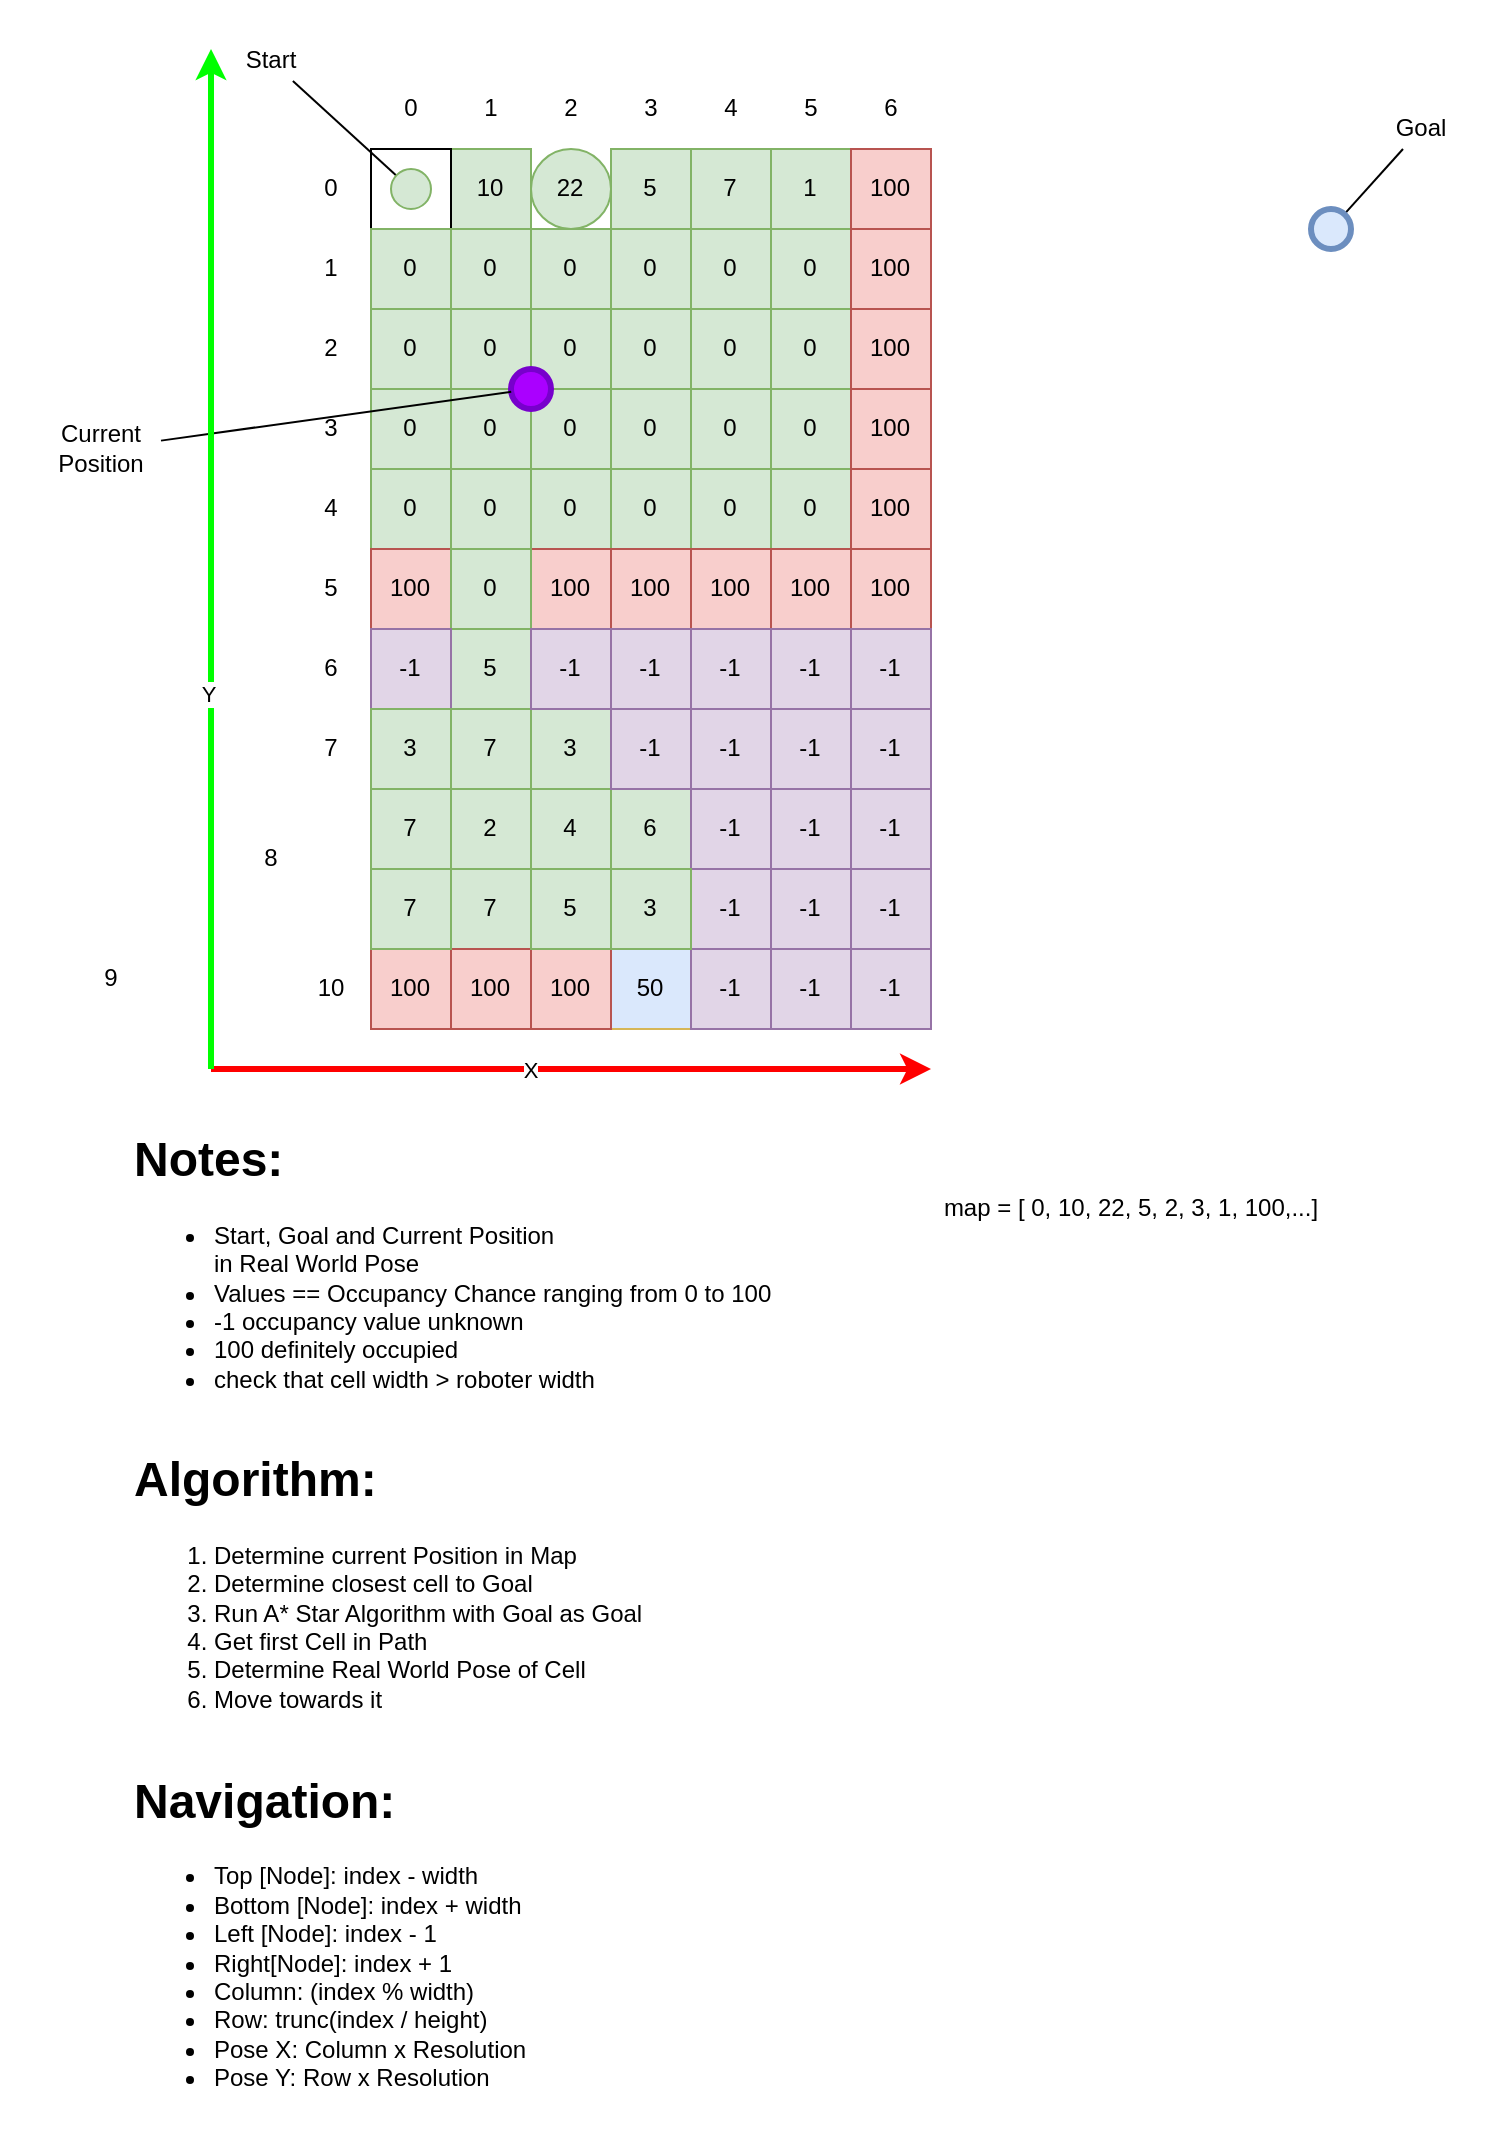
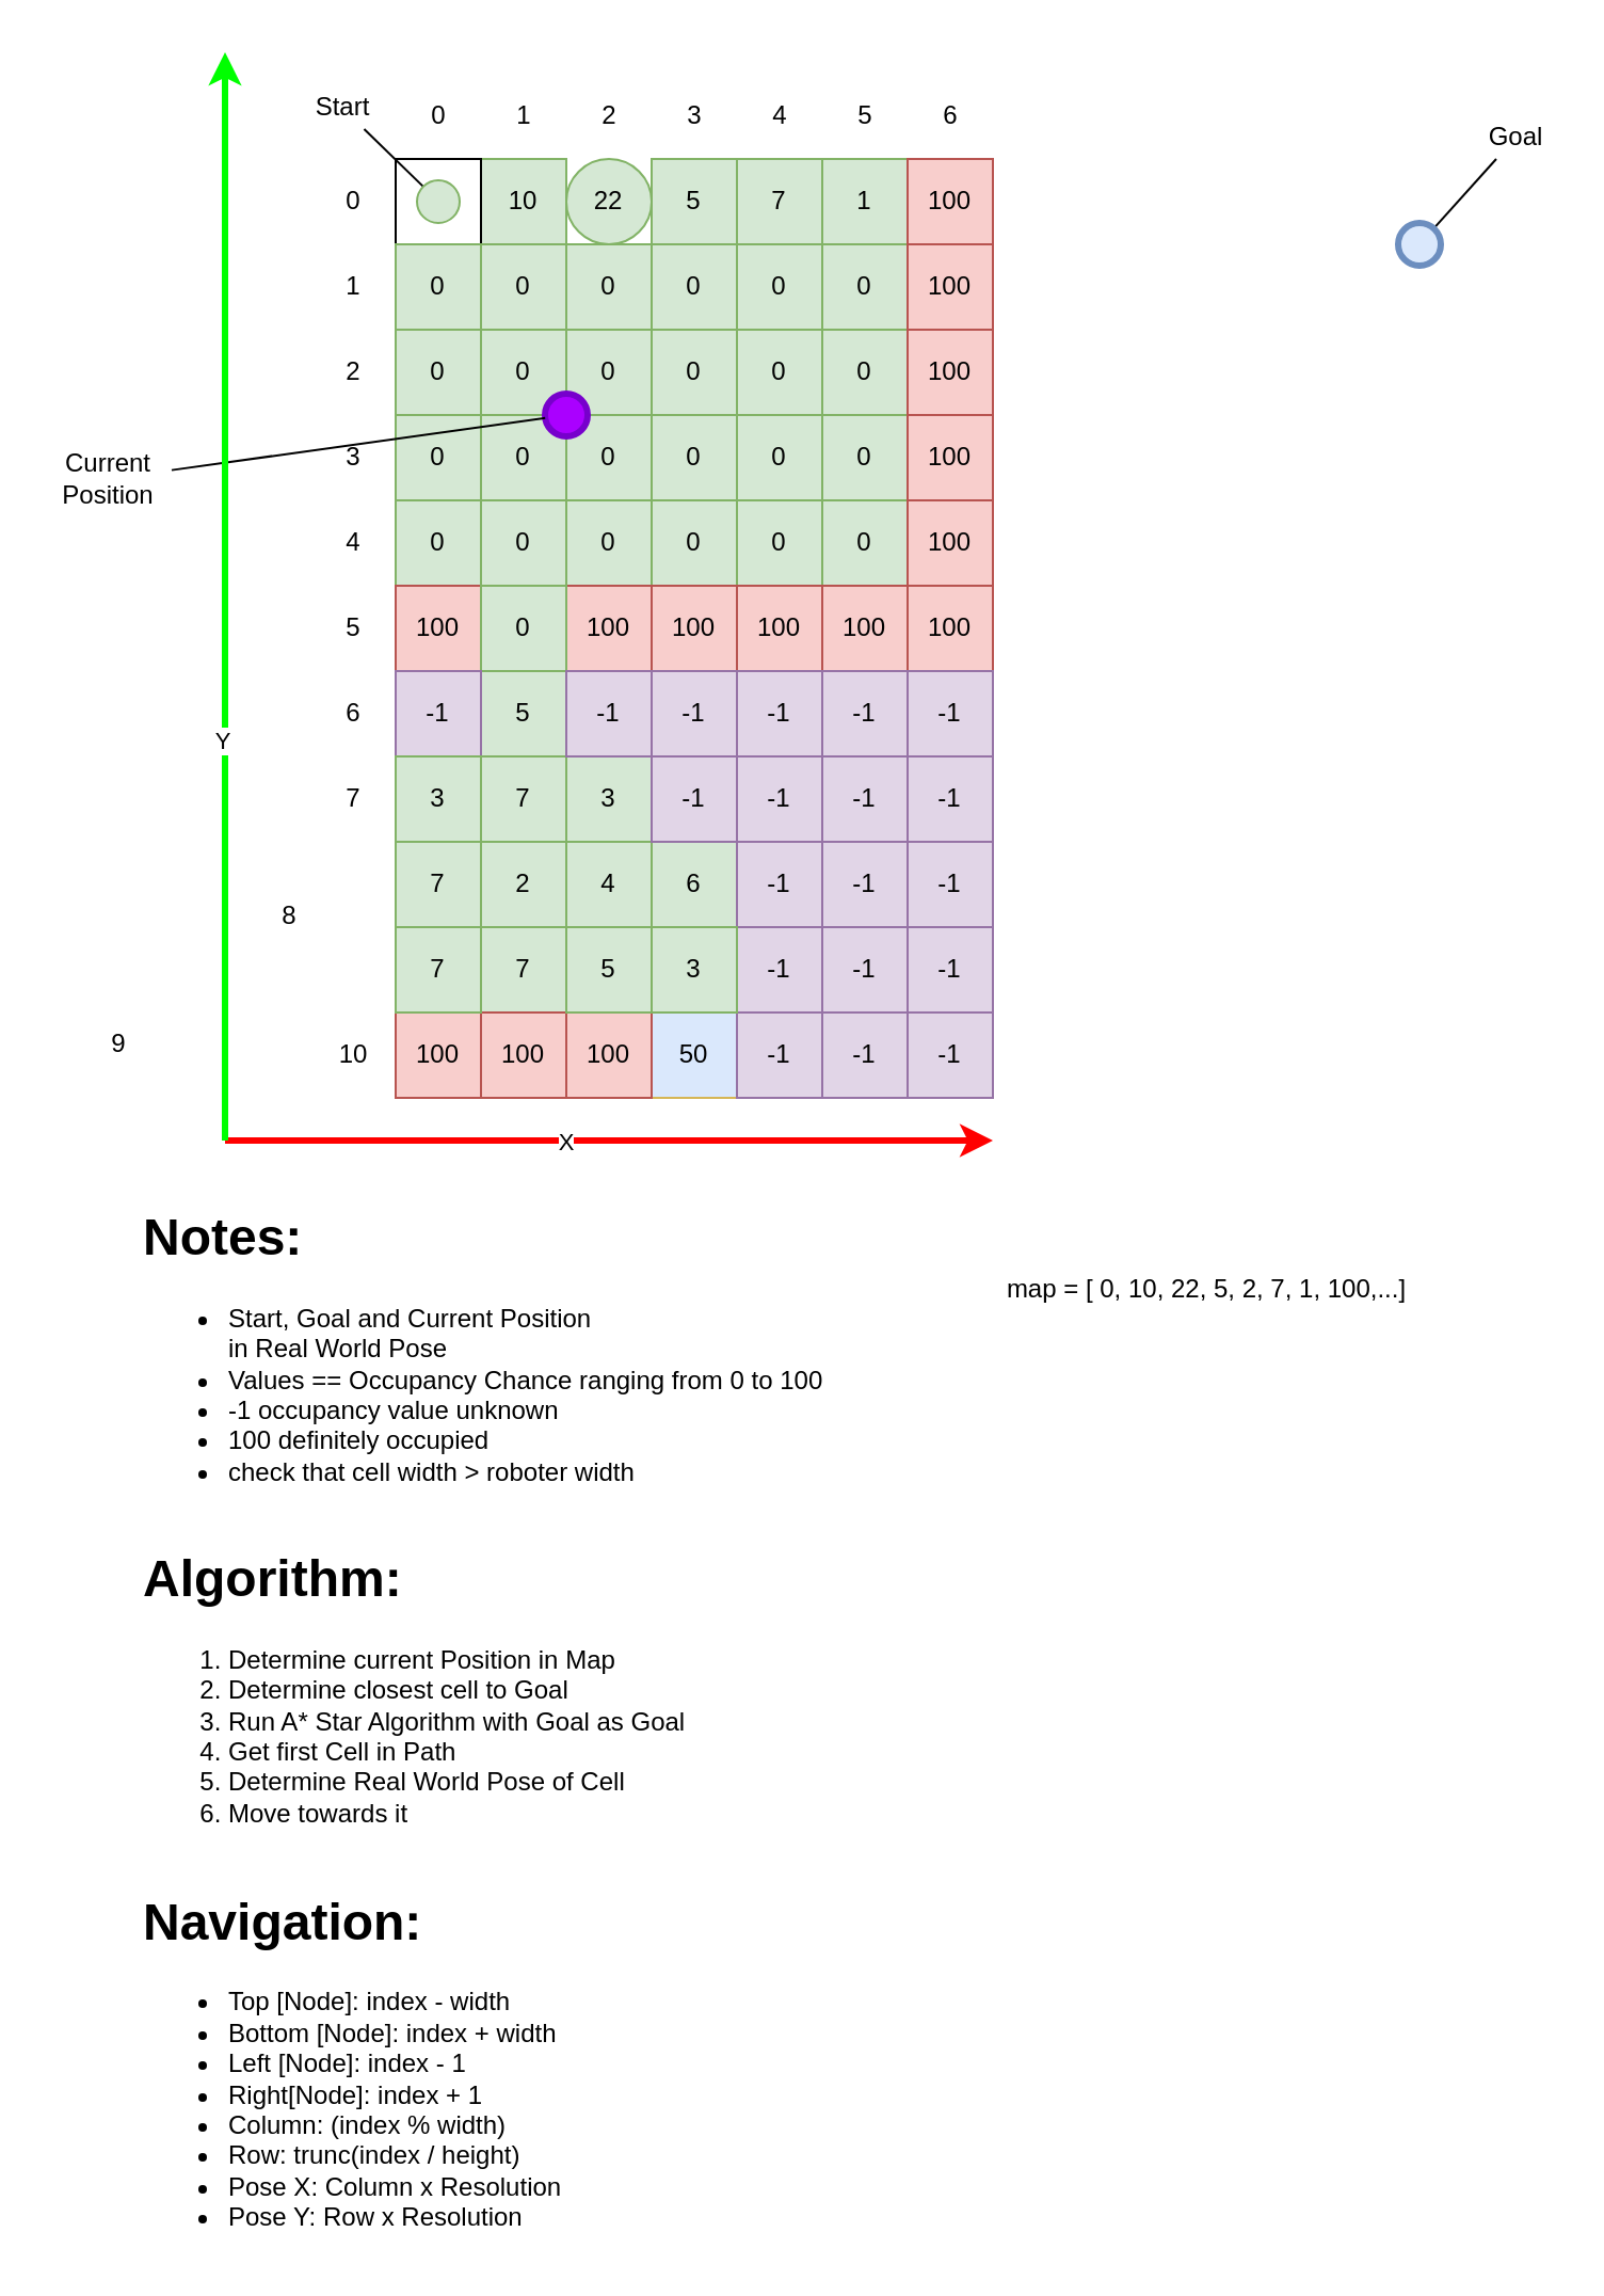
- <mxCell id="103" value="Start" style="text;html=1;align=center;verticalAlign=middle;resizable=0;points=[];autosize=1;" vertex="1" parent="1"><mxGeometry x="115" y="20" width="40" height="20" as="geometry" /></mxCell>
+ <mxCell id="103" value="Start" style="text;html=1;align=center;verticalAlign=middle;resizable=0;points=[];autosize=1;" vertex="1" parent="1"><mxGeometry x="140" y="40" width="40" height="20" as="geometry" /></mxCell>
- <mxCell id="63" value="map = [ 0, 10, 22, 5, 2, 3, 1, 100,...] " style="text;html=1;align=center;verticalAlign=middle;resizable=0;points=[];autosize=1;" vertex="1" parent="1"><mxGeometry x="465" y="594" width="200" height="20" as="geometry" /></mxCell>
+ <mxCell id="63" value="map = [ 0, 10, 22, 5, 2, 7, 1, 100,...] " style="text;html=1;align=center;verticalAlign=middle;resizable=0;points=[];autosize=1;" vertex="1" parent="1"><mxGeometry x="465" y="594" width="200" height="20" as="geometry" /></mxCell>
